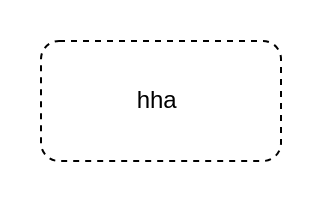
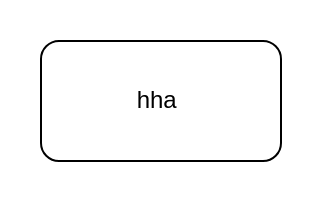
- <mxCell id="2" value="hha&amp;nbsp;" style="rounded=1;whiteSpace=wrap;html=1;dashed=1;" vertex="1" parent="1"><mxGeometry x="20" y="20" width="120" height="60" as="geometry" /></mxCell>
+ <mxCell id="2" value="hha&amp;nbsp;" style="rounded=1;whiteSpace=wrap;html=1;" vertex="1" parent="1"><mxGeometry x="20" y="20" width="120" height="60" as="geometry" /></mxCell>
